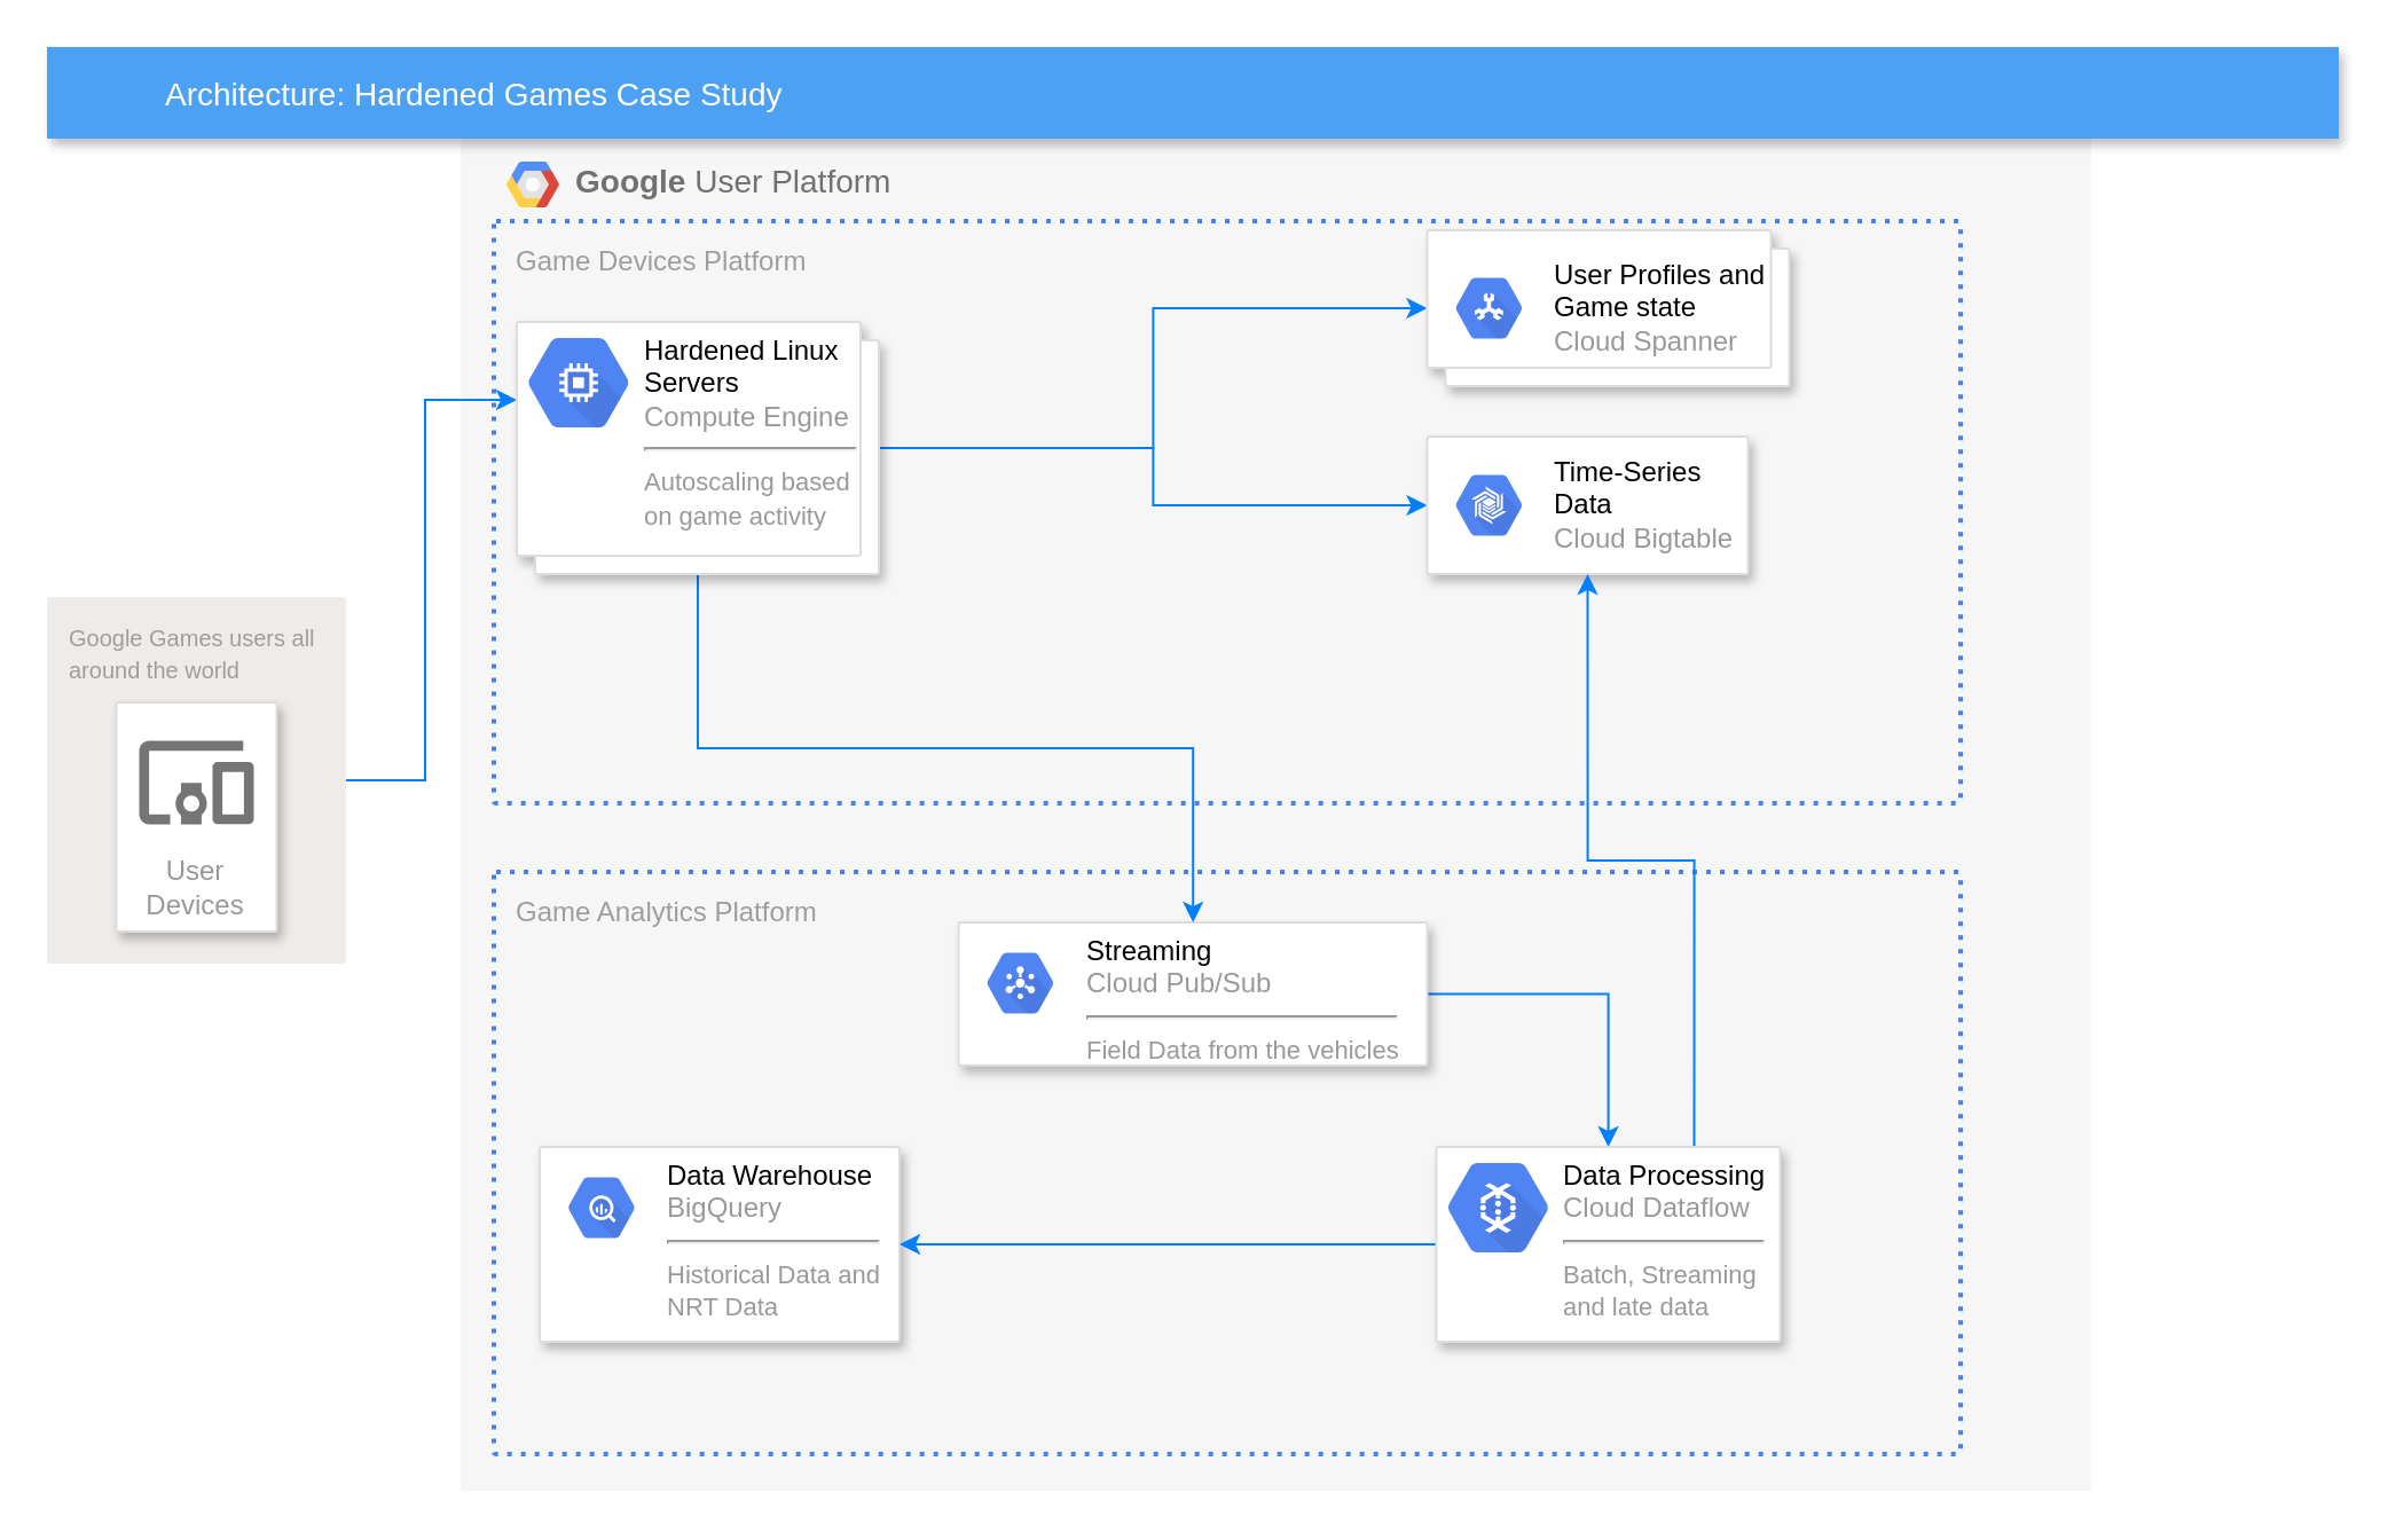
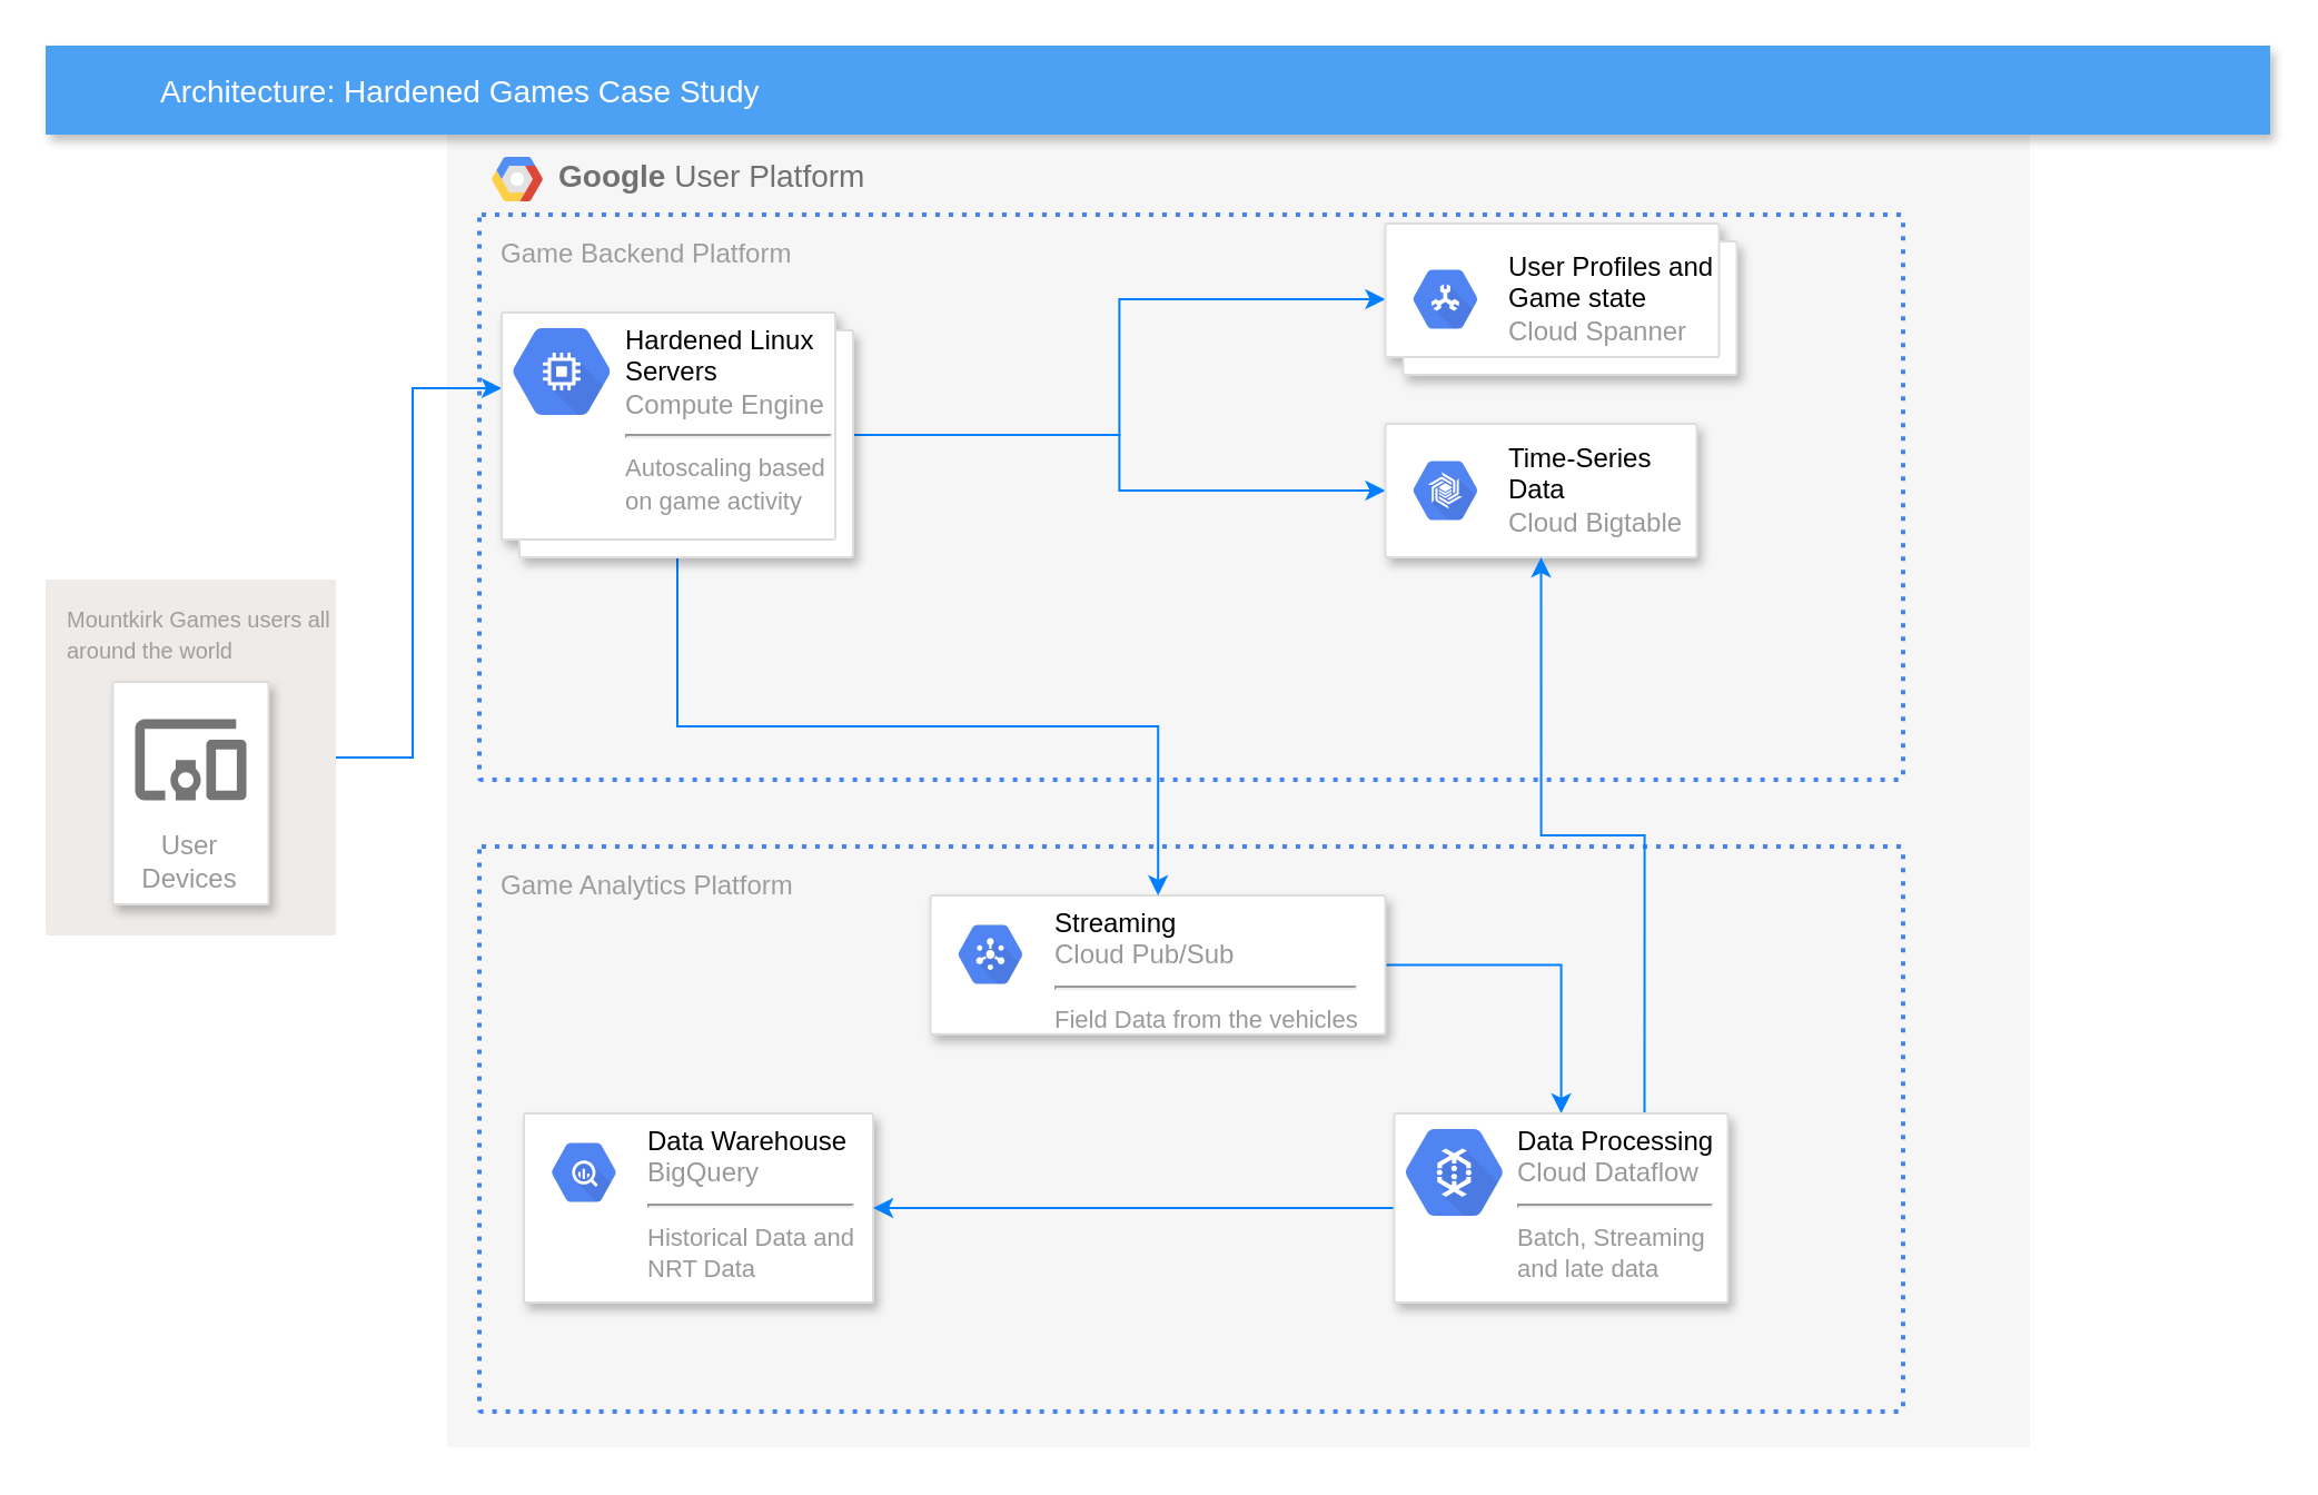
- <mxCell id="4" value="Game Devices Platform" style="rounded=1;absoluteArcSize=1;arcSize=2;html=1;strokeColor=#4284F3;gradientColor=none;shadow=0;dashed=1;fontSize=12;fontColor=#9E9E9E;align=left;verticalAlign=top;spacing=10;spacingTop=-4;fillColor=none;dashPattern=1 2;strokeWidth=2;" vertex="1" parent="2"><mxGeometry x="14.5" y="36" width="640" height="254" as="geometry" /></mxCell>
+ <mxCell id="4" value="Game Backend Platform" style="rounded=1;absoluteArcSize=1;arcSize=2;html=1;strokeColor=#4284F3;gradientColor=none;shadow=0;dashed=1;fontSize=12;fontColor=#9E9E9E;align=left;verticalAlign=top;spacing=10;spacingTop=-4;fillColor=none;dashPattern=1 2;strokeWidth=2;" vertex="1" parent="2"><mxGeometry x="14.5" y="36" width="640" height="254" as="geometry" /></mxCell>
- <mxCell id="10" value="&lt;font style=&quot;font-size: 10px&quot;&gt;Google Games users all&lt;br&gt;around the world&lt;br&gt;&lt;/font&gt;" style="rounded=1;absoluteArcSize=1;arcSize=2;html=1;strokeColor=none;gradientColor=none;shadow=0;dashed=0;fontSize=12;fontColor=#9E9E9E;align=left;verticalAlign=top;spacing=10;spacingTop=-4;fillColor=#EFEBE9;" parent="9" vertex="1"><mxGeometry width="130.5" height="160" as="geometry" /></mxCell>
+ <mxCell id="10" value="&lt;font style=&quot;font-size: 10px&quot;&gt;Mountkirk Games users all&lt;br&gt;around the world&lt;br&gt;&lt;/font&gt;" style="rounded=1;absoluteArcSize=1;arcSize=2;html=1;strokeColor=none;gradientColor=none;shadow=0;dashed=0;fontSize=12;fontColor=#9E9E9E;align=left;verticalAlign=top;spacing=10;spacingTop=-4;fillColor=#EFEBE9;" parent="9" vertex="1"><mxGeometry width="130.5" height="160" as="geometry" /></mxCell>
